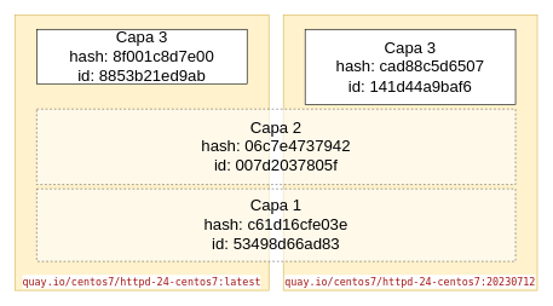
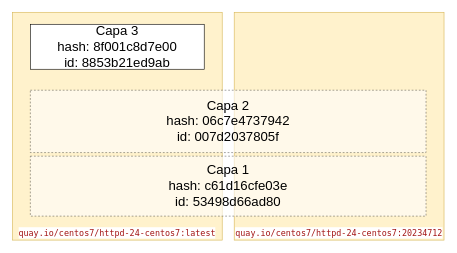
- <mxCell id="7" value="&lt;div style=&quot;font-size: 22px;&quot;&gt;Capa 3&lt;br style=&quot;font-size: 22px;&quot;&gt;&lt;/div&gt;&lt;div style=&quot;font-size: 22px;&quot;&gt;hash: cad88c5d6507&lt;/div&gt;&lt;div style=&quot;font-size: 22px;&quot;&gt;id: 141d44a9baf6&lt;/div&gt;" style="rounded=0;whiteSpace=wrap;html=1;align=center;fontSize=22;" vertex="1" parent="1"><mxGeometry x="420" y="40" width="290" height="104" as="geometry" /></mxCell>
- <mxCell id="4" value="&lt;div style=&quot;font-size: 22px;&quot;&gt;Capa 1&lt;/div&gt;&lt;div style=&quot;font-size: 22px;&quot;&gt;hash: c61d16cfe03e&lt;/div&gt;&lt;div&gt;id: 53498d66ad83&lt;/div&gt;" style="rounded=0;whiteSpace=wrap;html=1;align=center;fontSize=22;dashed=1;opacity=60;" parent="1" vertex="1"><mxGeometry x="50" y="260" width="660" height="100" as="geometry" /></mxCell>
+ <mxCell id="4" value="&lt;div style=&quot;font-size: 22px;&quot;&gt;Capa 1&lt;/div&gt;&lt;div style=&quot;font-size: 22px;&quot;&gt;hash: c61d16cfe03e&lt;/div&gt;&lt;div&gt;id: 53498d66ad80&lt;/div&gt;" style="rounded=0;whiteSpace=wrap;html=1;align=center;fontSize=22;dashed=1;opacity=60;" parent="1" vertex="1"><mxGeometry x="50" y="260" width="660" height="100" as="geometry" /></mxCell>
- <mxCell id="2" value="&lt;div style=&quot;color: #000000;background-color: #ffffff;font-family: 'Droid Sans Mono', 'monospace', monospace;font-weight: normal;font-size: 14px;line-height: 19px;white-space: pre;&quot;&gt;&lt;div&gt;&lt;span style=&quot;color: #a31515;&quot;&gt;quay.io/centos7/httpd-24-centos7:20230712&lt;/span&gt;&lt;/div&gt;&lt;/div&gt;" style="rounded=0;whiteSpace=wrap;html=1;fillColor=#fff2cc;strokeColor=#d6b656;verticalAlign=bottom;" vertex="1" parent="1"><mxGeometry x="390" y="20" width="350" height="380" as="geometry" /></mxCell>
+ <mxCell id="2" value="&lt;div style=&quot;color: #000000;background-color: #ffffff;font-family: 'Droid Sans Mono', 'monospace', monospace;font-weight: normal;font-size: 14px;line-height: 19px;white-space: pre;&quot;&gt;&lt;div&gt;&lt;span style=&quot;color: #a31515;&quot;&gt;quay.io/centos7/httpd-24-centos7:20234712&lt;/span&gt;&lt;/div&gt;&lt;/div&gt;" style="rounded=0;whiteSpace=wrap;html=1;fillColor=#fff2cc;strokeColor=#d6b656;verticalAlign=bottom;" vertex="1" parent="1"><mxGeometry x="390" y="20" width="350" height="380" as="geometry" /></mxCell>
